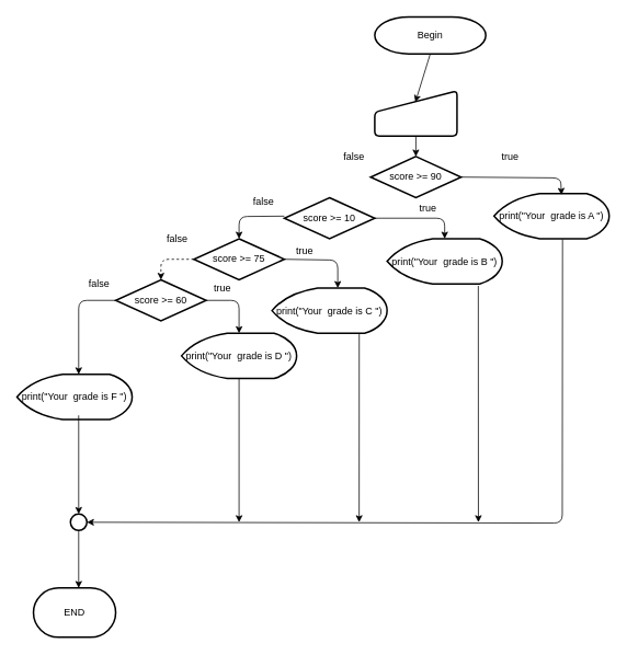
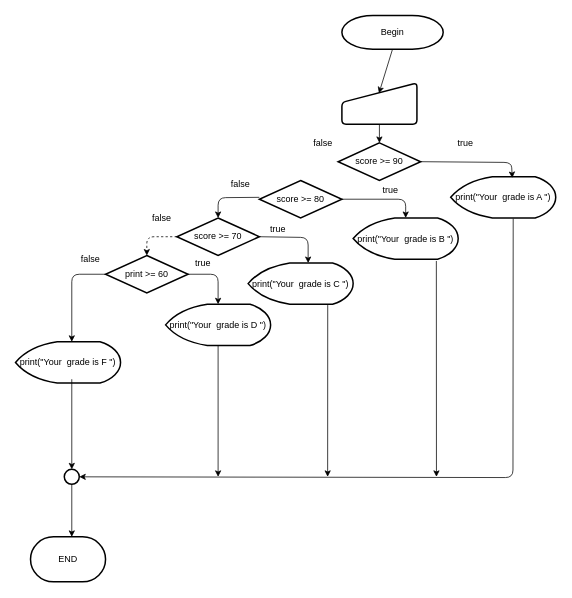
- <mxCell id="6" value="score &amp;gt;= 10" style="strokeWidth=2;html=1;shape=mxgraph.flowchart.decision;whiteSpace=wrap;" parent="1" vertex="1"><mxGeometry x="345" y="240" width="110" height="50" as="geometry" /></mxCell>
+ <mxCell id="6" value="score &amp;gt;= 80" style="strokeWidth=2;html=1;shape=mxgraph.flowchart.decision;whiteSpace=wrap;" parent="1" vertex="1"><mxGeometry x="345" y="240" width="110" height="50" as="geometry" /></mxCell>
- <mxCell id="7" value="score &amp;gt;= 75" style="strokeWidth=2;html=1;shape=mxgraph.flowchart.decision;whiteSpace=wrap;" parent="1" vertex="1"><mxGeometry x="235" y="290" width="110" height="50" as="geometry" /></mxCell>
+ <mxCell id="7" value="score &amp;gt;= 70" style="strokeWidth=2;html=1;shape=mxgraph.flowchart.decision;whiteSpace=wrap;" parent="1" vertex="1"><mxGeometry x="235" y="290" width="110" height="50" as="geometry" /></mxCell>
- <mxCell id="8" value="score &amp;gt;= 60" style="strokeWidth=2;html=1;shape=mxgraph.flowchart.decision;whiteSpace=wrap;" parent="1" vertex="1"><mxGeometry x="140" y="340" width="110" height="50" as="geometry" /></mxCell>
+ <mxCell id="8" value="print &amp;gt;= 60" style="strokeWidth=2;html=1;shape=mxgraph.flowchart.decision;whiteSpace=wrap;" parent="1" vertex="1"><mxGeometry x="140" y="340" width="110" height="50" as="geometry" /></mxCell>
